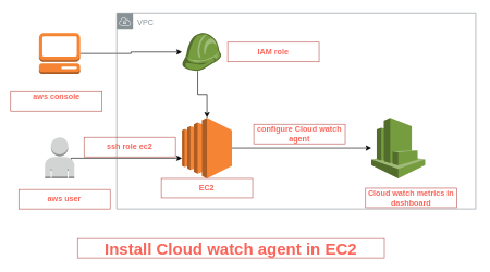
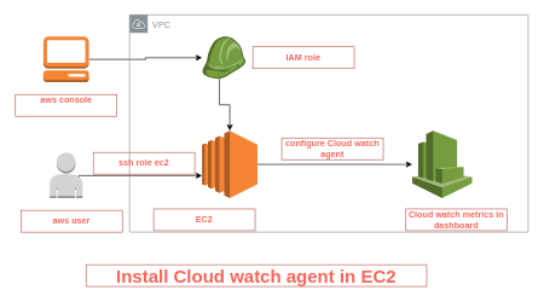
- <mxCell id="13" value="&lt;div&gt;aws console&lt;/div&gt;&lt;div&gt;&lt;br&gt;&lt;/div&gt;" style="text;html=1;strokeColor=#b85450;fillColor=none;align=center;verticalAlign=middle;whiteSpace=wrap;rounded=0;fontStyle=1;fontColor=#FA655A;" vertex="1" parent="1"><mxGeometry x="15.5" y="140" width="140" height="30" as="geometry" /></mxCell>
+ <mxCell id="13" value="&lt;div&gt;aws console&lt;/div&gt;&lt;div&gt;&lt;br&gt;&lt;/div&gt;" style="text;html=1;strokeColor=#b85450;fillColor=none;align=center;verticalAlign=middle;whiteSpace=wrap;rounded=0;fontStyle=1;fontColor=#FA655A;" vertex="1" parent="1"><mxGeometry x="20.5" y="130" width="140" height="30" as="geometry" /></mxCell>
- <mxCell id="16" value="EC2" style="text;html=1;strokeColor=#b85450;fillColor=none;align=center;verticalAlign=middle;whiteSpace=wrap;rounded=0;fontStyle=1;fontColor=#FA655A;" vertex="1" parent="1"><mxGeometry x="246.25" y="273" width="140" height="30" as="geometry" /></mxCell>
+ <mxCell id="16" value="EC2" style="text;html=1;strokeColor=#b85450;fillColor=none;align=center;verticalAlign=middle;whiteSpace=wrap;rounded=0;fontStyle=1;fontColor=#FA655A;" vertex="1" parent="1"><mxGeometry x="211.25" y="288" width="140" height="30" as="geometry" /></mxCell>
